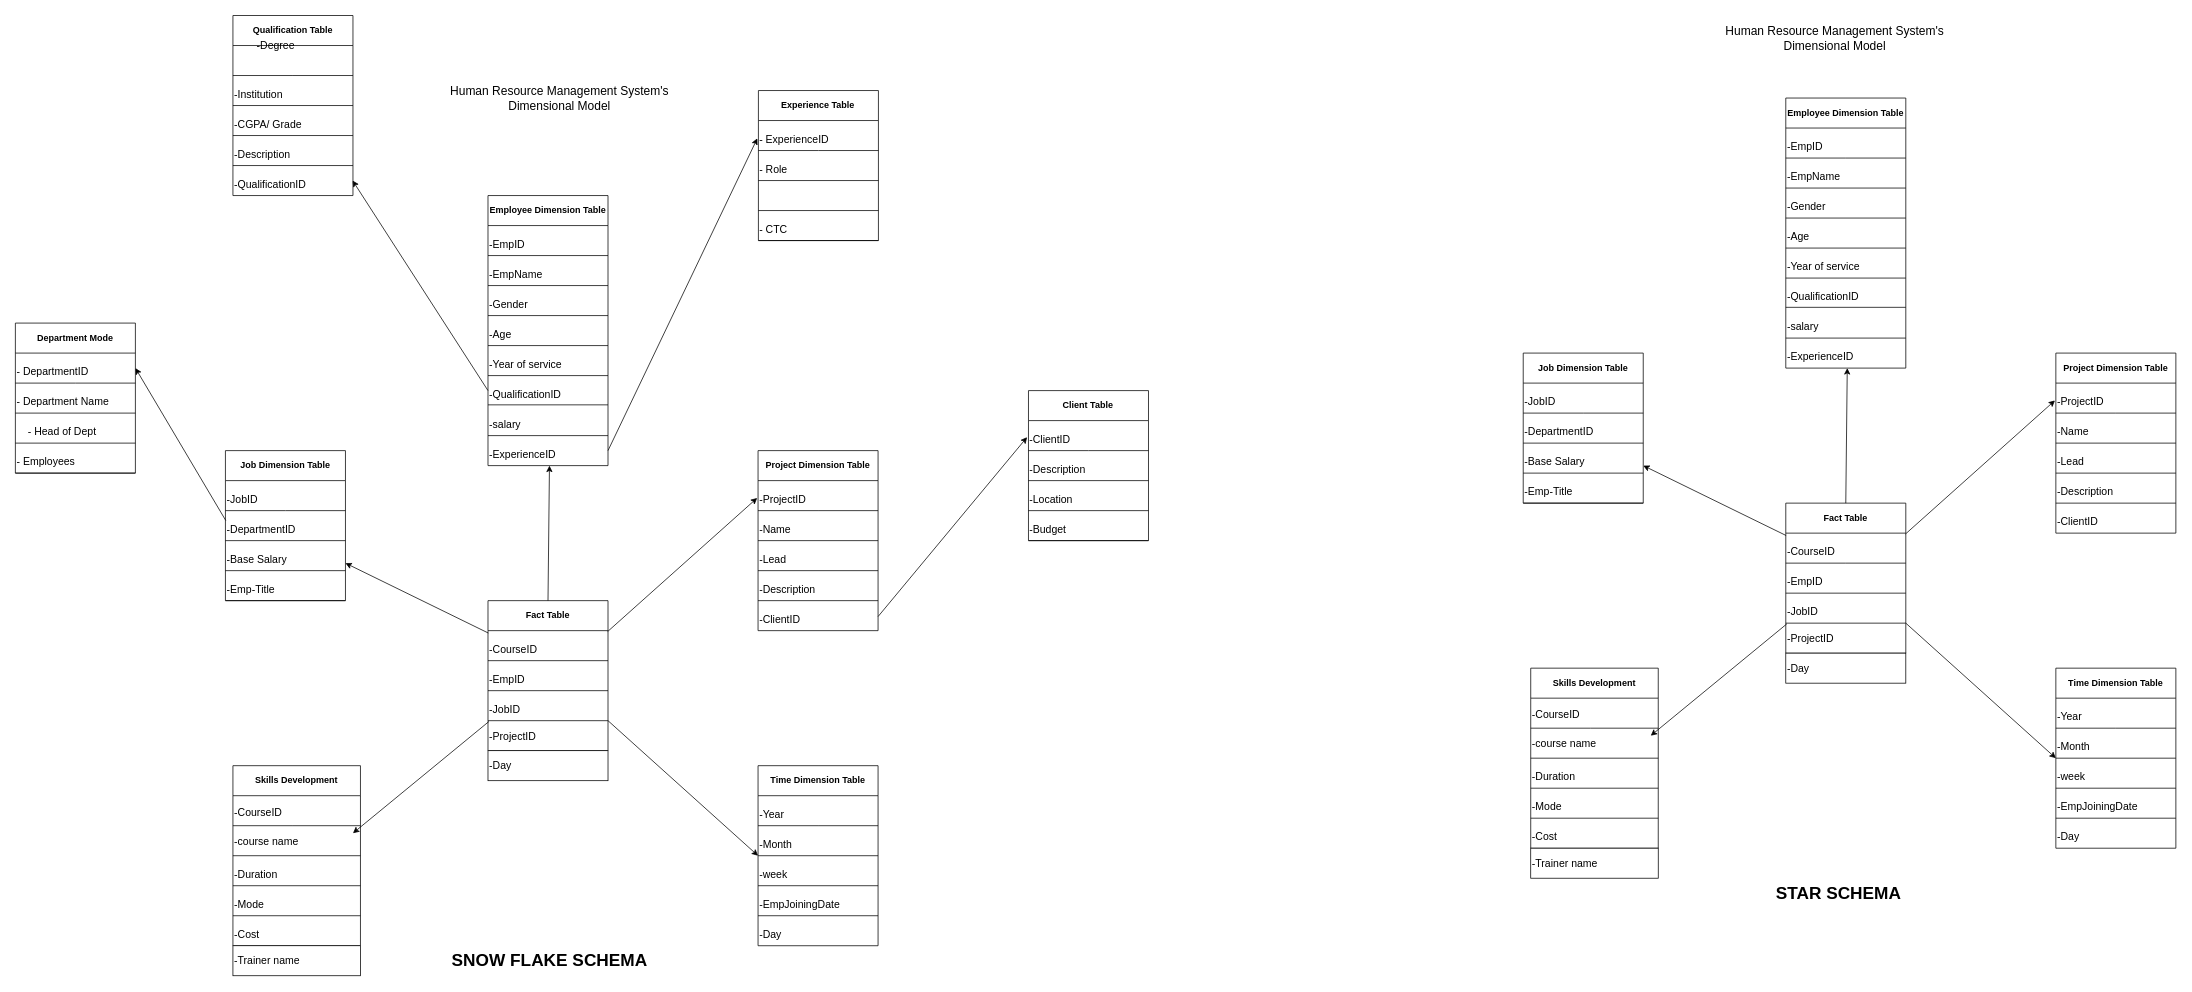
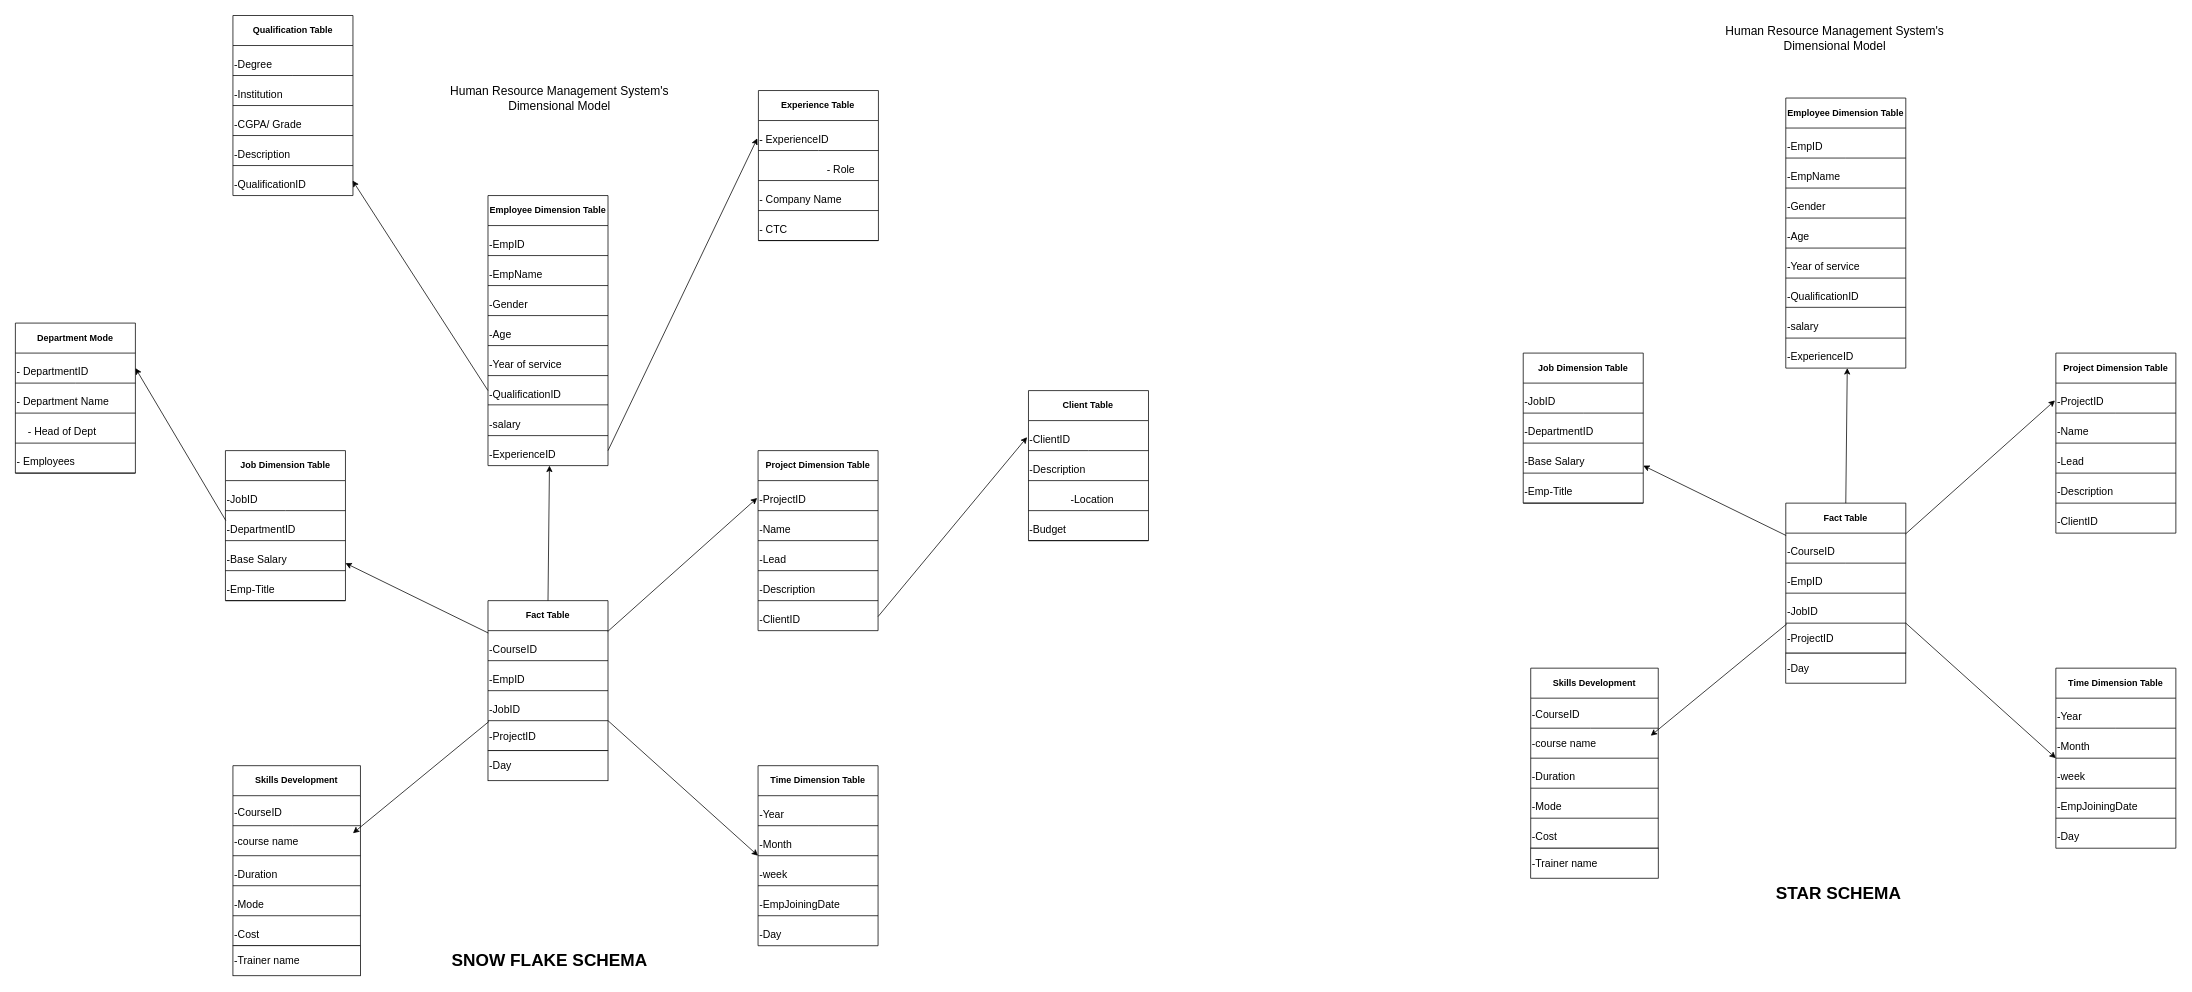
- <mxCell id="85" value="-Degree" style="text;html=1;align=left;verticalAlign=middle;resizable=0;points=[];autosize=1;strokeColor=none;fillColor=none;fontSize=14;" vertex="1" parent="81"><mxGeometry x="30" y="25" width="70" height="30" as="geometry" /></mxCell>
+ <mxCell id="85" value="-Degree" style="text;html=1;align=left;verticalAlign=middle;resizable=0;points=[];autosize=1;strokeColor=none;fillColor=none;fontSize=14;" vertex="1" parent="81"><mxGeometry y="50" width="70" height="30" as="geometry" /></mxCell>
- <mxCell id="77" value="- Role" style="text;html=1;align=left;verticalAlign=middle;resizable=0;points=[];autosize=1;strokeColor=none;fillColor=none;fontSize=14;" vertex="1" parent="71"><mxGeometry y="90" width="60" height="30" as="geometry" /></mxCell>
+ <mxCell id="77" value="- Role" style="text;html=1;align=left;verticalAlign=middle;resizable=0;points=[];autosize=1;strokeColor=none;fillColor=none;fontSize=14;" vertex="1" parent="71"><mxGeometry x="90" y="90" width="60" height="30" as="geometry" /></mxCell>
+ <mxCell id="78" value="- Company Name" style="text;html=1;align=left;verticalAlign=middle;resizable=0;points=[];autosize=1;strokeColor=none;fillColor=none;fontSize=14;" vertex="1" parent="71"><mxGeometry y="130" width="130" height="30" as="geometry" /></mxCell>
- <mxCell id="99" value="-Location" style="text;html=1;align=left;verticalAlign=middle;resizable=0;points=[];autosize=1;strokeColor=none;fillColor=none;fontSize=14;" vertex="1" parent="92"><mxGeometry y="130" width="80" height="30" as="geometry" /></mxCell>
+ <mxCell id="99" value="-Location" style="text;html=1;align=left;verticalAlign=middle;resizable=0;points=[];autosize=1;strokeColor=none;fillColor=none;fontSize=14;" vertex="1" parent="92"><mxGeometry x="55" y="130" width="80" height="30" as="geometry" /></mxCell>
